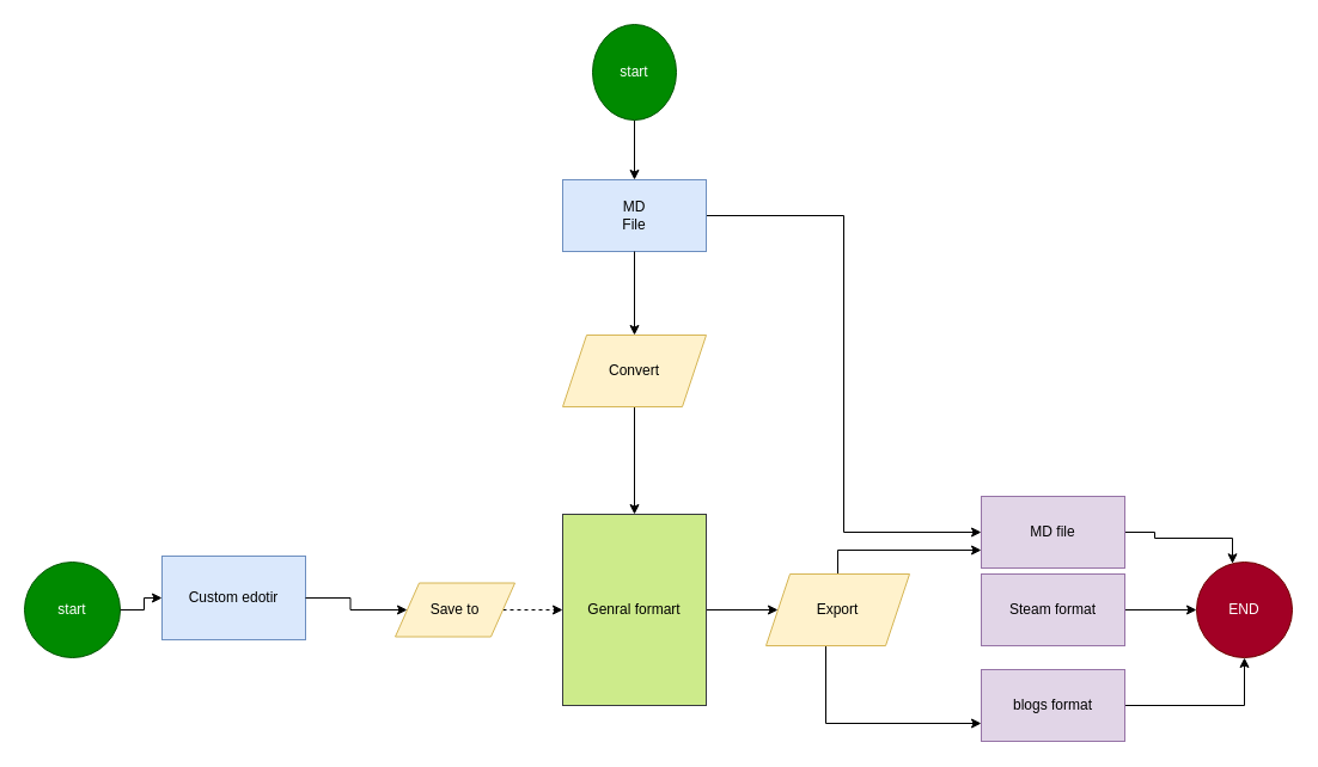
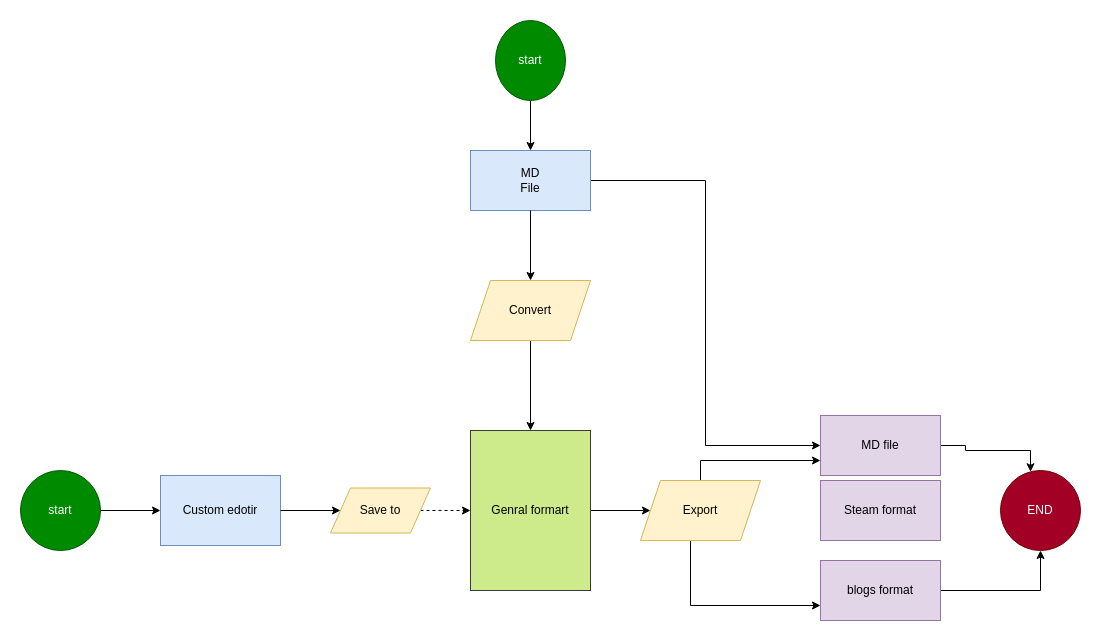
- <mxCell id="15" value="Custom edotir" style="rounded=0;whiteSpace=wrap;html=1;fillColor=#dae8fc;strokeColor=#6c8ebf;" vertex="1" parent="1"><mxGeometry x="135" y="465" width="120" height="70" as="geometry" /></mxCell>
+ <mxCell id="15" value="Custom edotir" style="rounded=0;whiteSpace=wrap;html=1;fillColor=#dae8fc;strokeColor=#6c8ebf;" vertex="1" parent="1"><mxGeometry x="160" y="475" width="120" height="70" as="geometry" /></mxCell>
- <mxCell id="18" style="edgeStyle=orthogonalEdgeStyle;rounded=0;orthogonalLoop=1;jettySize=auto;html=1;" edge="1" parent="1" source="19" target="26"><mxGeometry relative="1" as="geometry" /></mxCell>
